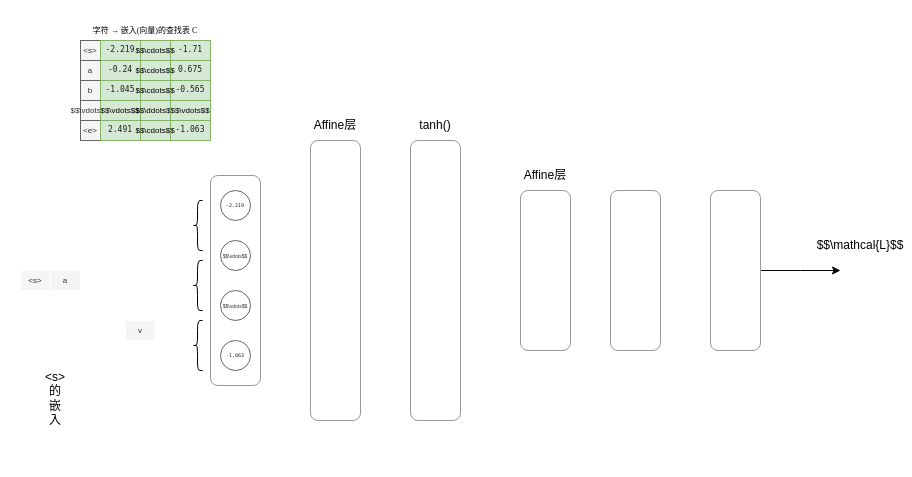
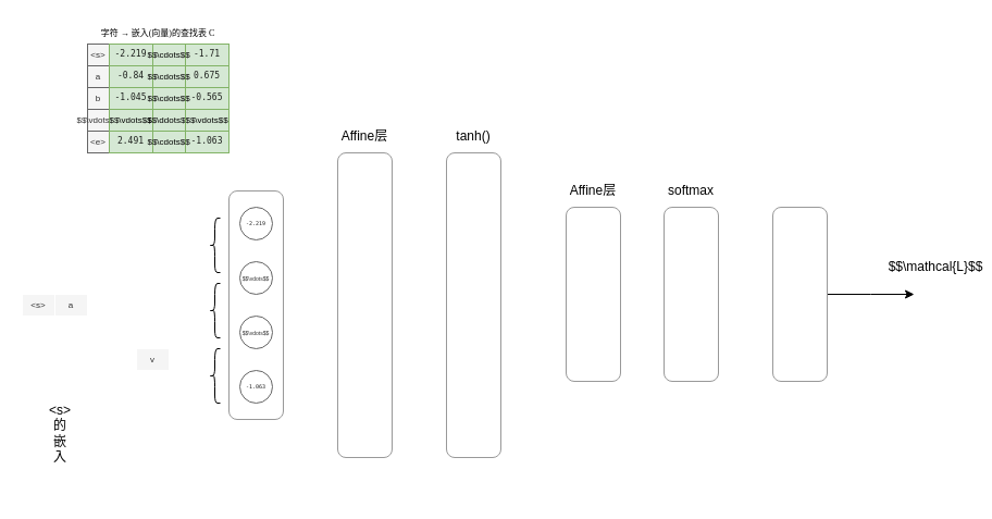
- <mxCell id="17" value="&lt;pre style=&quot;border: none; margin: 0px; padding: 0px; overflow: auto; word-break: break-all; overflow-wrap: break-word; text-wrap-mode: wrap; font-family: menlo, consolas, &amp;quot;DejaVu Sans Mono&amp;quot;, monospace; line-height: 1.308; color: rgba(0, 0, 0, 0.87); text-align: left;&quot;&gt;&lt;pre style=&quot;border: none; margin: 0px; padding: 0px; overflow: auto; word-break: break-all; overflow-wrap: break-word; text-wrap-mode: wrap; font-family: menlo, consolas, &amp;quot;DejaVu Sans Mono&amp;quot;, monospace; line-height: 1.308; color: rgba(0, 0, 0, 0.87);&quot;&gt;&lt;span&gt;-0.24&lt;/span&gt;&lt;/pre&gt;&lt;/pre&gt;" style="text;html=1;align=center;verticalAlign=middle;whiteSpace=wrap;rounded=0;fillColor=#d5e8d4;strokeColor=#82b366;fontSize=8;" vertex="1" parent="8"><mxGeometry x="20" y="40" width="40" height="20" as="geometry" /></mxCell>
+ <mxCell id="17" value="&lt;pre style=&quot;border: none; margin: 0px; padding: 0px; overflow: auto; word-break: break-all; overflow-wrap: break-word; text-wrap-mode: wrap; font-family: menlo, consolas, &amp;quot;DejaVu Sans Mono&amp;quot;, monospace; line-height: 1.308; color: rgba(0, 0, 0, 0.87); text-align: left;&quot;&gt;&lt;pre style=&quot;border: none; margin: 0px; padding: 0px; overflow: auto; word-break: break-all; overflow-wrap: break-word; text-wrap-mode: wrap; font-family: menlo, consolas, &amp;quot;DejaVu Sans Mono&amp;quot;, monospace; line-height: 1.308; color: rgba(0, 0, 0, 0.87);&quot;&gt;&lt;span&gt;-0.84&lt;/span&gt;&lt;/pre&gt;&lt;/pre&gt;" style="text;html=1;align=center;verticalAlign=middle;whiteSpace=wrap;rounded=0;fillColor=#d5e8d4;strokeColor=#82b366;fontSize=8;" vertex="1" parent="8"><mxGeometry x="20" y="40" width="40" height="20" as="geometry" /></mxCell>
+ <mxCell id="43" value="softmax" style="text;html=1;align=center;verticalAlign=middle;whiteSpace=wrap;rounded=0;" vertex="1" parent="1"><mxGeometry x="605" y="160" width="60" height="30" as="geometry" /></mxCell>
